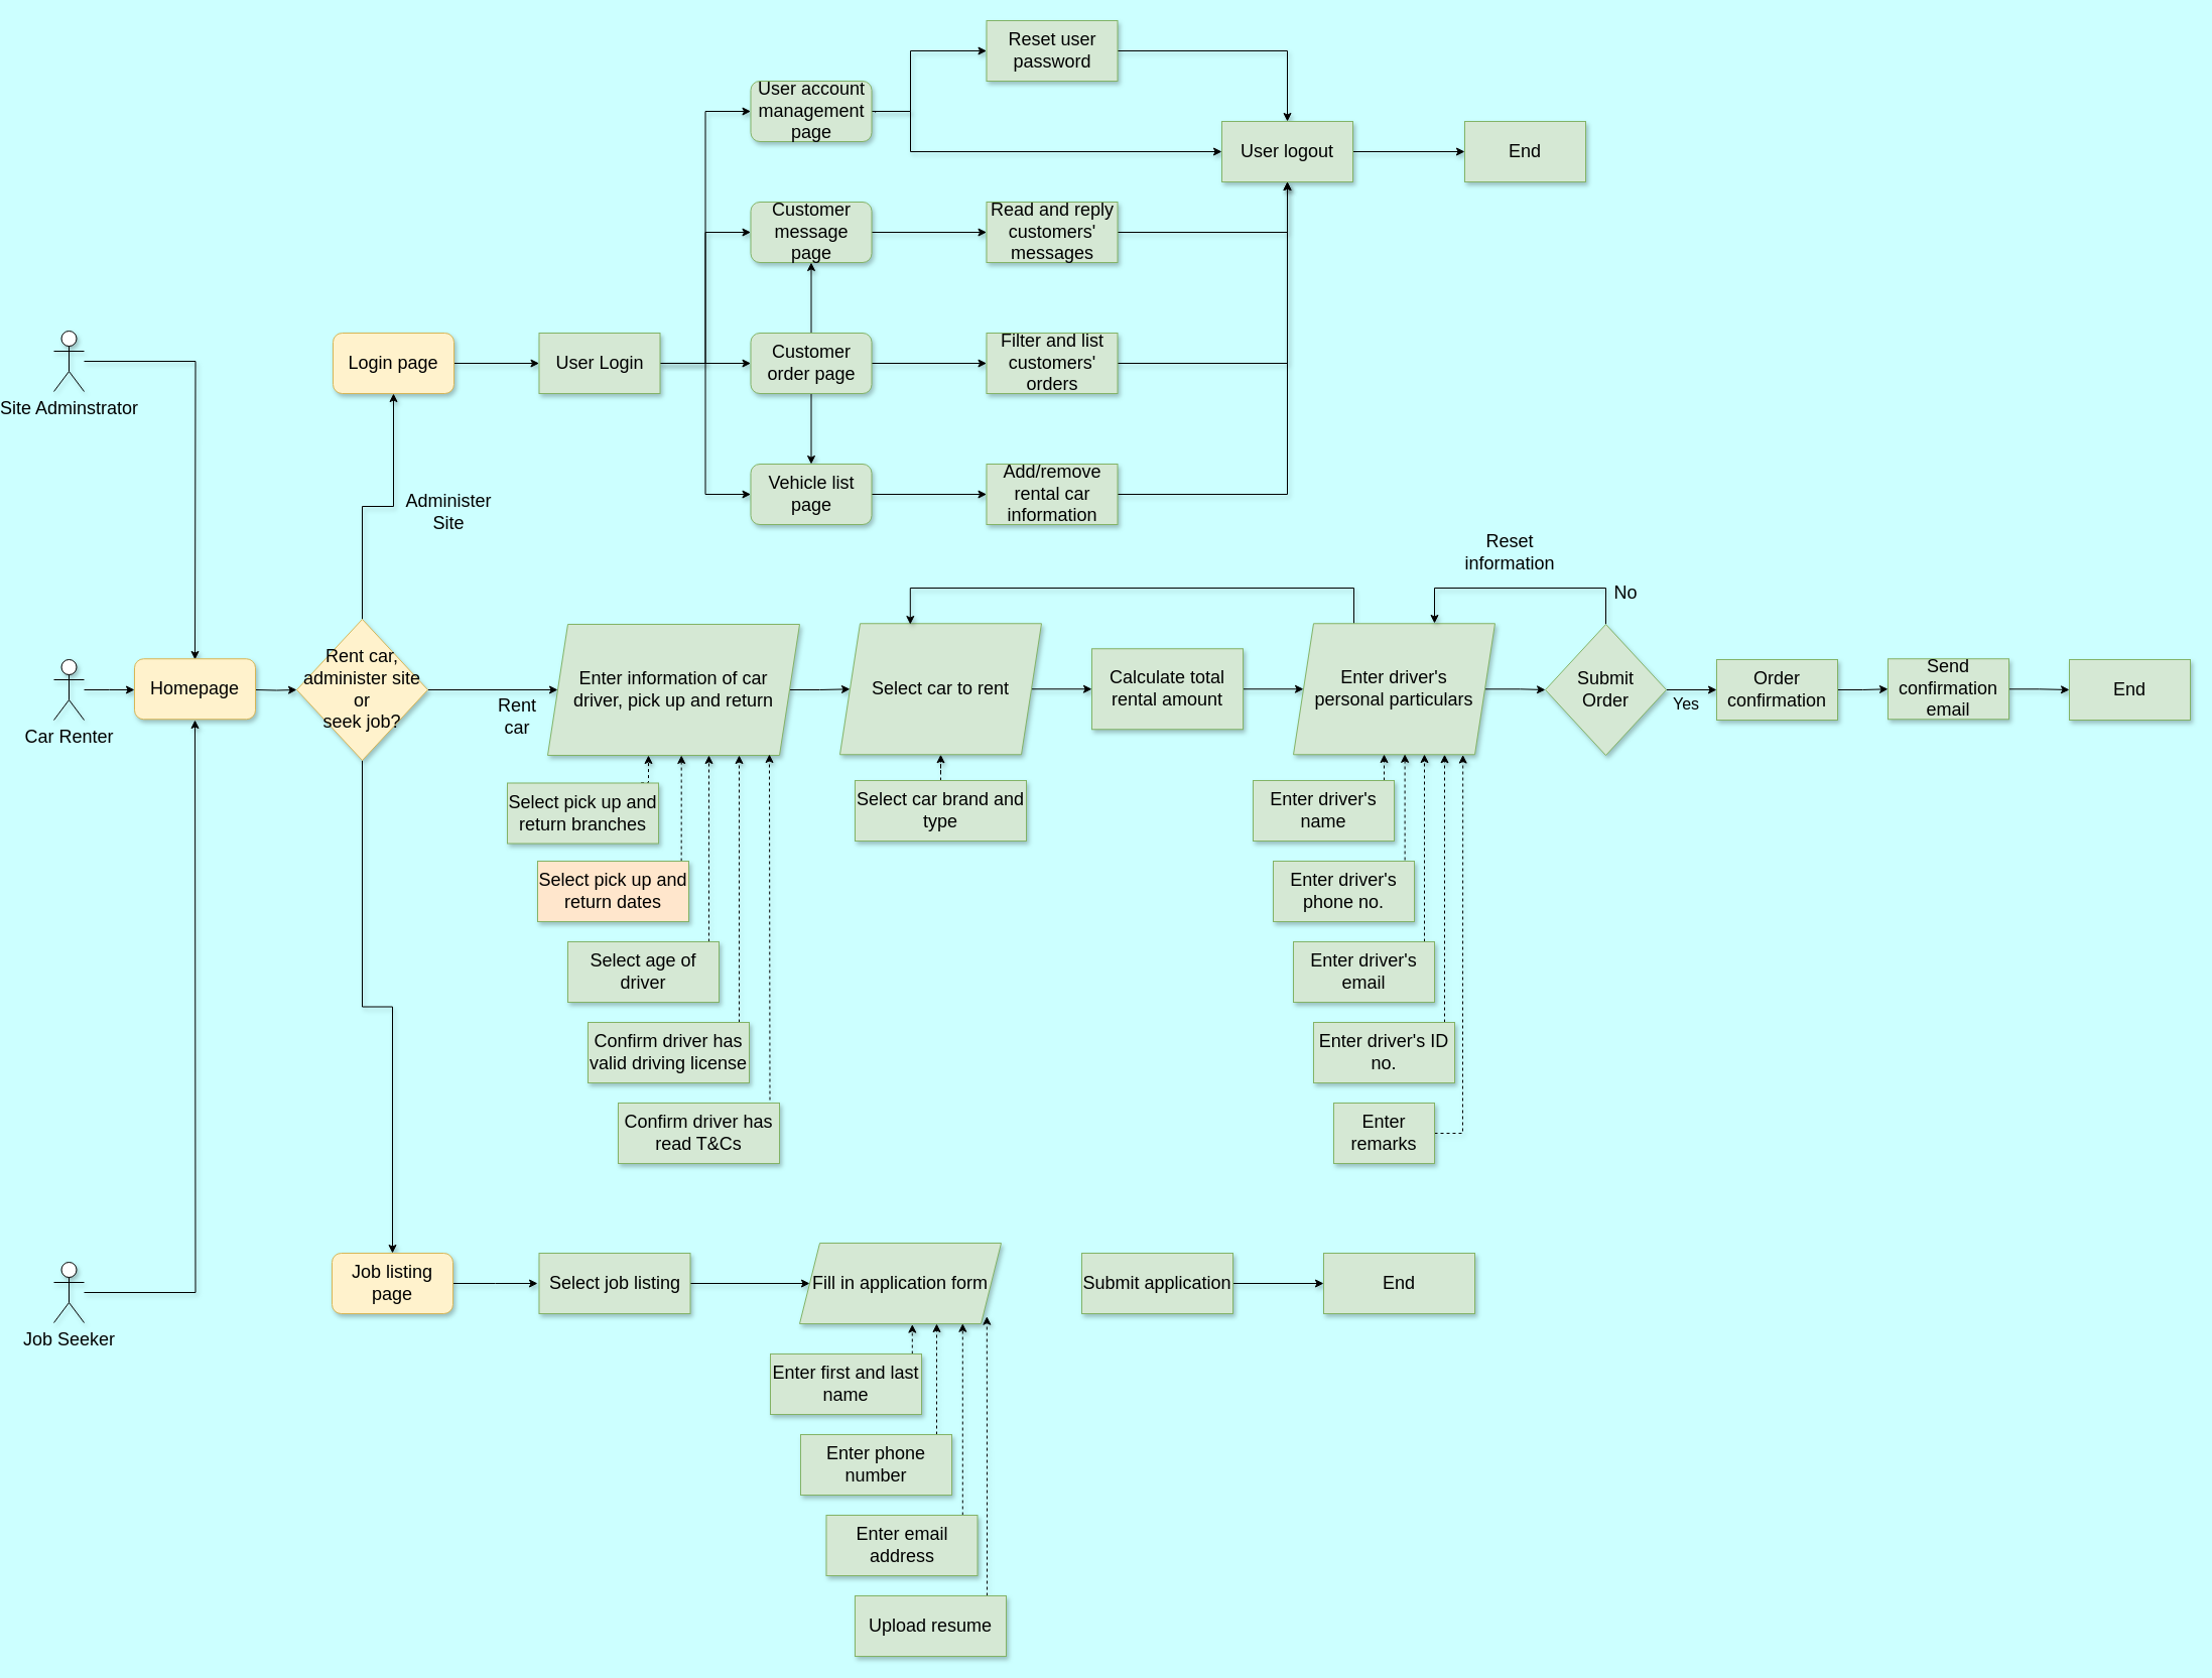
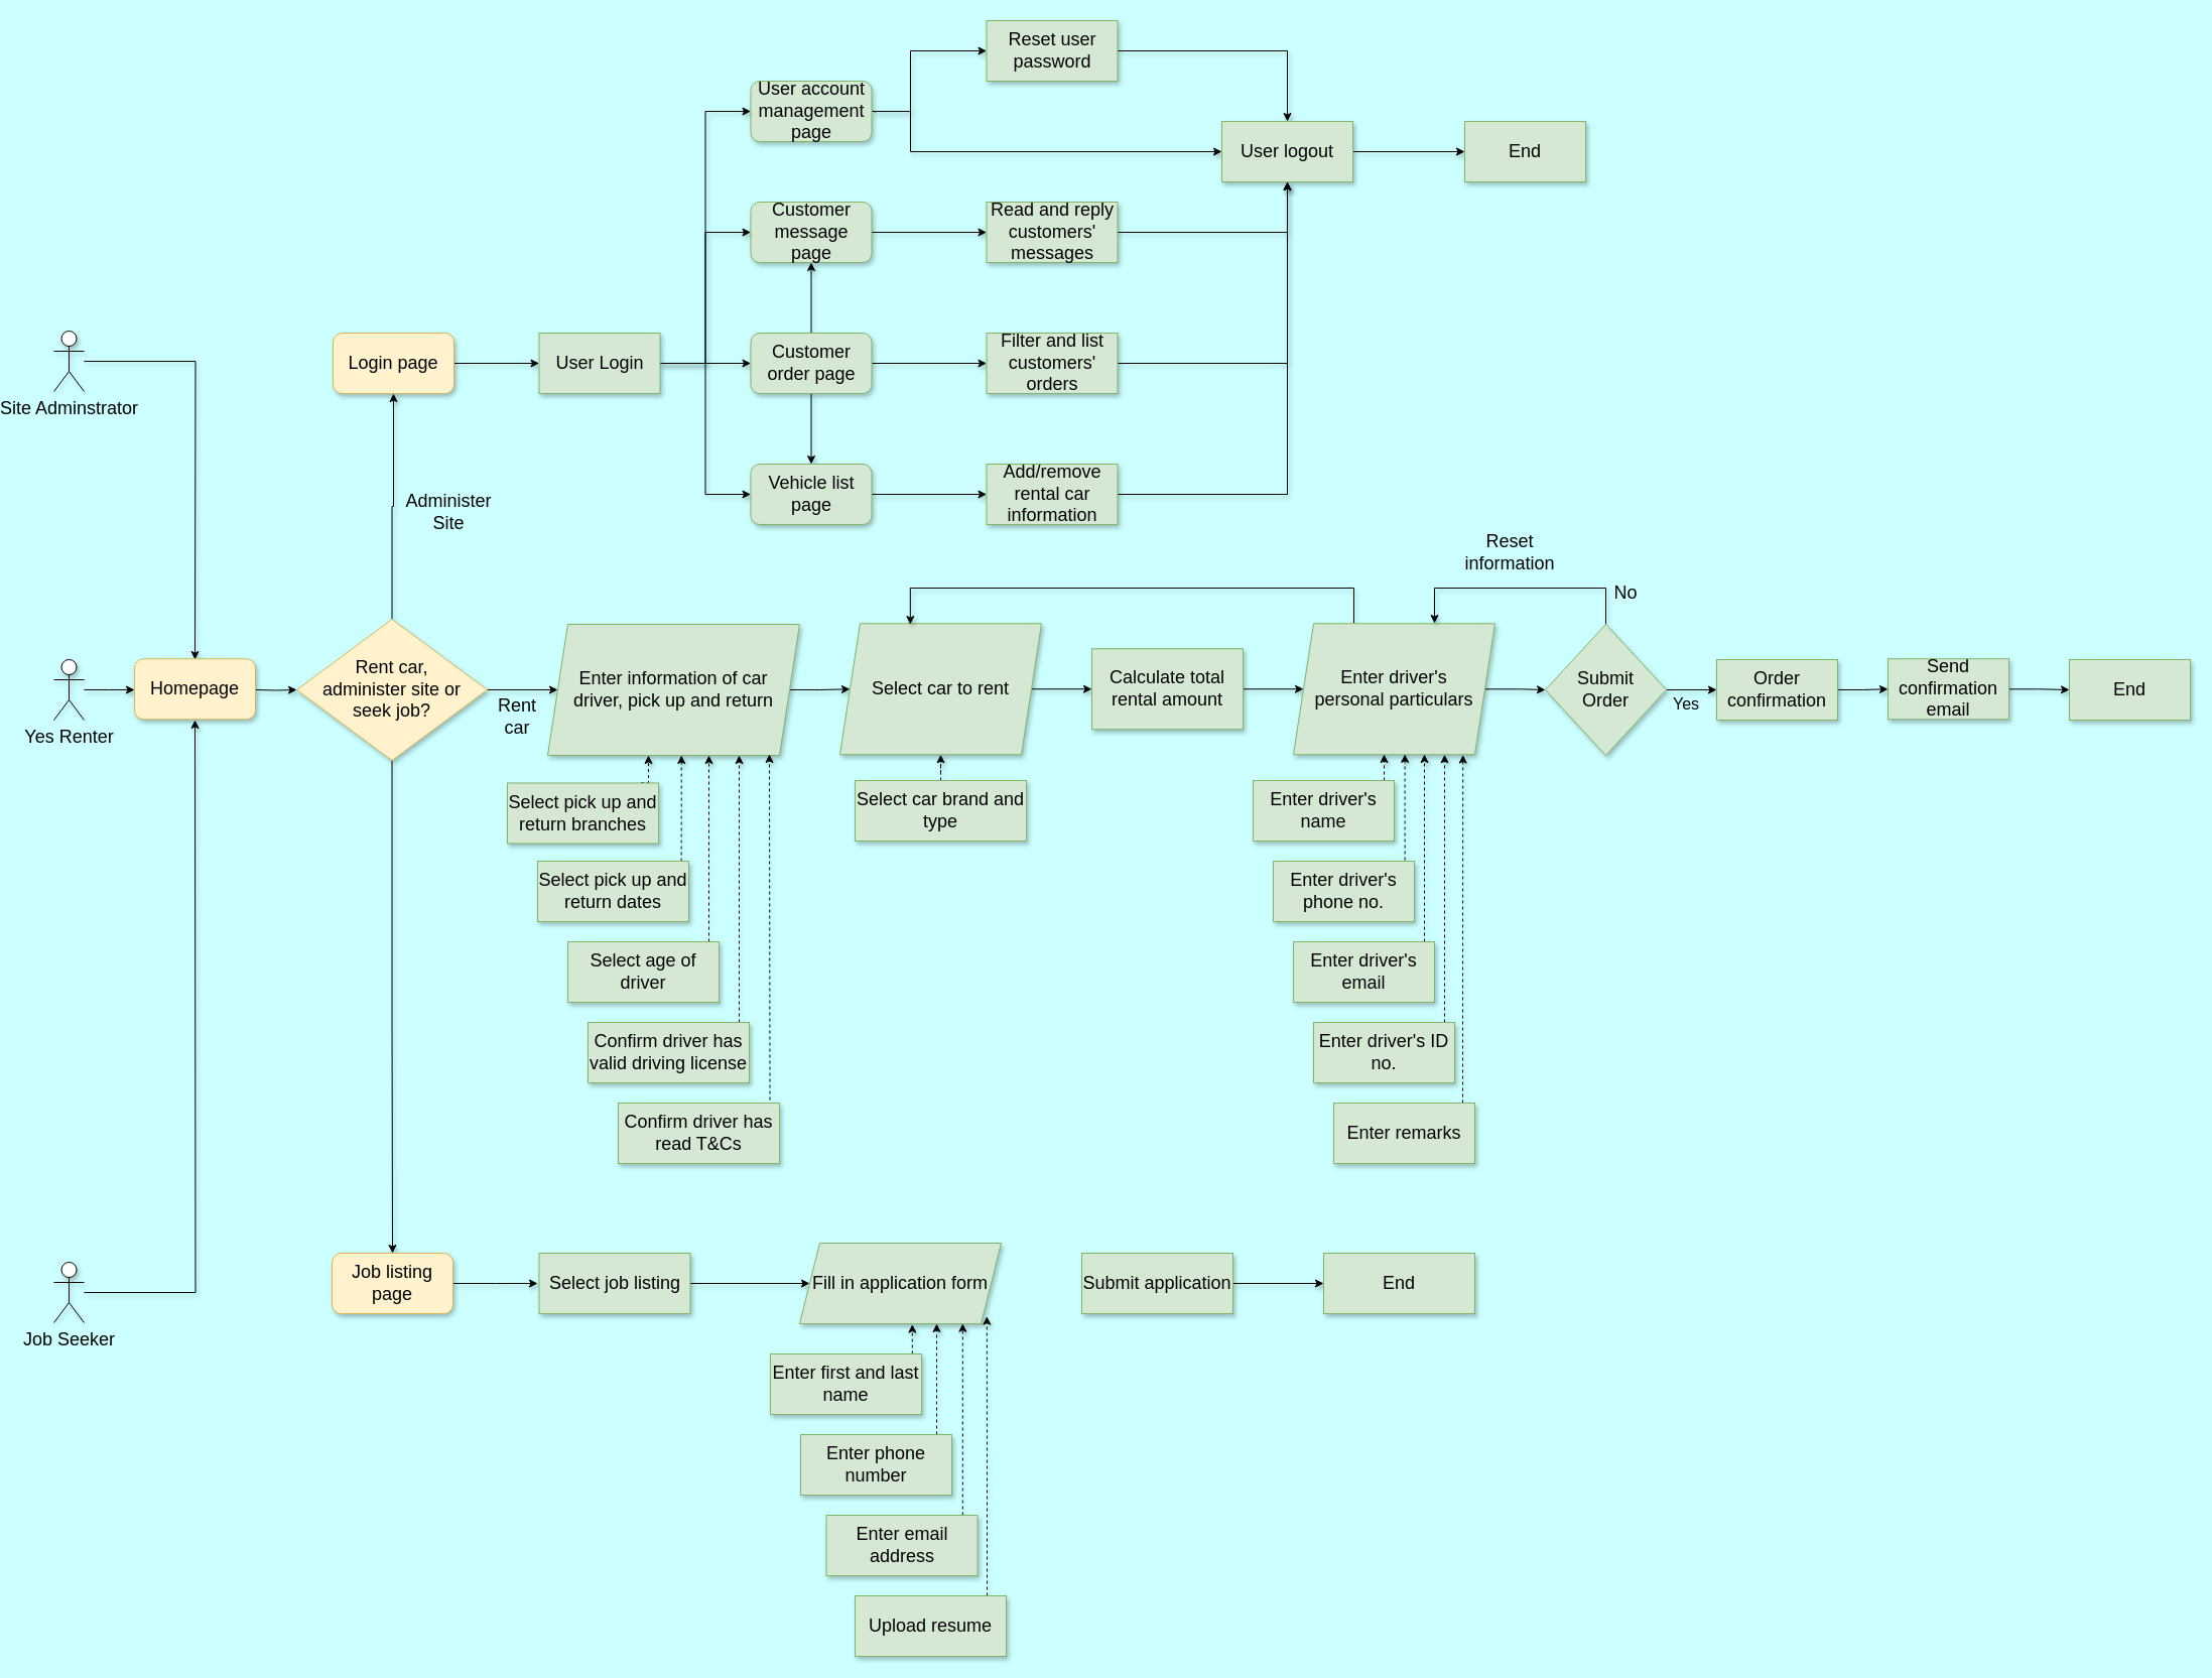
- <mxCell id="12" value="&lt;div&gt;Rent car,&lt;/div&gt;&lt;div&gt;administer site or&lt;/div&gt;&lt;div&gt;seek job?&lt;br&gt;&lt;/div&gt;" style="rhombus;whiteSpace=wrap;html=1;fontSize=18;fillColor=#fff2cc;strokeColor=#d6b656;rounded=0;shadow=1;" parent="1" vertex="1"><mxGeometry x="261" y="614" width="130" height="140" as="geometry" /></mxCell>
+ <mxCell id="12" value="&lt;div&gt;Rent car,&lt;/div&gt;&lt;div&gt;administer site or&lt;/div&gt;&lt;div&gt;seek job?&lt;br&gt;&lt;/div&gt;" style="rhombus;whiteSpace=wrap;html=1;fontSize=18;fillColor=#fff2cc;strokeColor=#d6b656;rounded=0;shadow=1;" parent="1" vertex="1"><mxGeometry x="261" y="614" width="189" height="140" as="geometry" /></mxCell>
- <mxCell id="3" value="&lt;font style=&quot;font-size: 18px;&quot;&gt;Car Renter&lt;/font&gt;" style="shape=umlActor;verticalLabelPosition=bottom;verticalAlign=top;html=1;outlineConnect=0;rounded=0;shadow=1;" parent="1" vertex="1"><mxGeometry x="20" y="654" width="30" height="60" as="geometry" /></mxCell>
+ <mxCell id="3" value="&lt;font style=&quot;font-size: 18px;&quot;&gt;Yes Renter&lt;/font&gt;" style="shape=umlActor;verticalLabelPosition=bottom;verticalAlign=top;html=1;outlineConnect=0;rounded=0;shadow=1;" parent="1" vertex="1"><mxGeometry x="20" y="654" width="30" height="60" as="geometry" /></mxCell>
- <mxCell id="19" value="Select pick up and return dates" style="rounded=0;whiteSpace=wrap;html=1;fontSize=18;fillColor=#ffe6cc;strokeColor=#82b366;shadow=1;" parent="1" vertex="1"><mxGeometry x="500" y="854" width="150" height="60" as="geometry" /></mxCell>
+ <mxCell id="19" value="Select pick up and return dates" style="rounded=0;whiteSpace=wrap;html=1;fontSize=18;fillColor=#d5e8d4;strokeColor=#82b366;shadow=1;" parent="1" vertex="1"><mxGeometry x="500" y="854" width="150" height="60" as="geometry" /></mxCell>
- <mxCell id="54" value="Enter remarks" style="rounded=0;whiteSpace=wrap;html=1;fontSize=18;fillColor=#d5e8d4;strokeColor=#82b366;shadow=1;" parent="1" vertex="1"><mxGeometry x="1290" y="1094" width="100" height="60" as="geometry" /></mxCell>
+ <mxCell id="54" value="Enter remarks" style="rounded=0;whiteSpace=wrap;html=1;fontSize=18;fillColor=#d5e8d4;strokeColor=#82b366;shadow=1;" parent="1" vertex="1"><mxGeometry x="1290" y="1094" width="140" height="60" as="geometry" /></mxCell>
